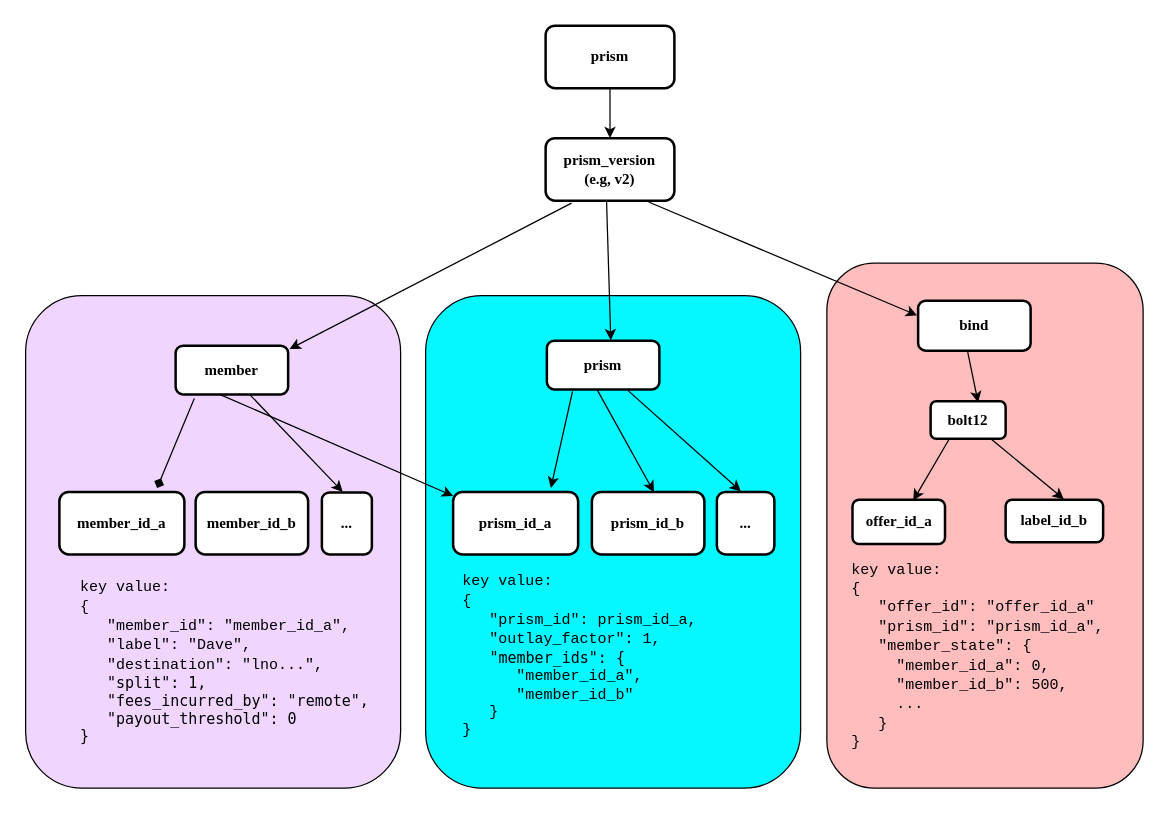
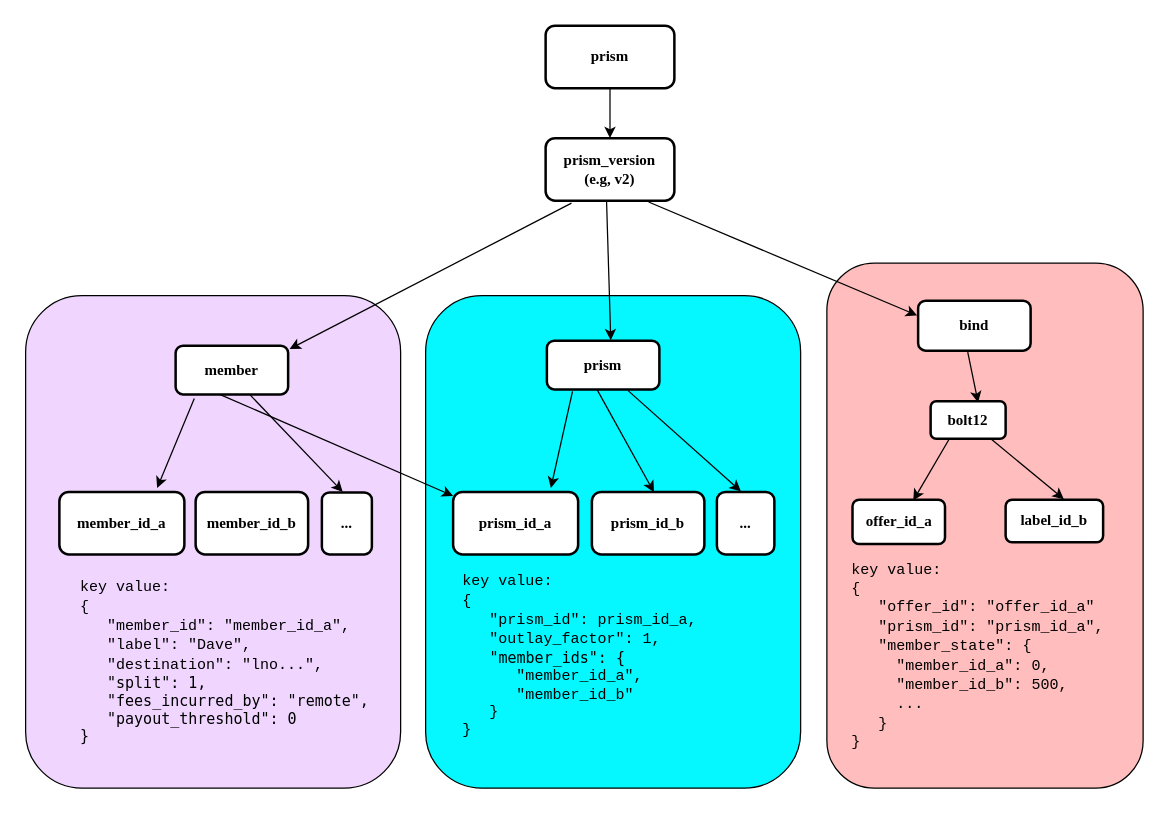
- <mxCell id="23" value="" style="endArrow=diamond;html=1;rounded=0;entryX=0.782;entryY=-0.062;entryDx=0;entryDy=0;entryPerimeter=0;exitX=0.166;exitY=1.083;exitDx=0;exitDy=0;exitPerimeter=0;strokeColor=#000000;" parent="1" source="28" target="18" edge="1"><mxGeometry width="50" height="50" relative="1" as="geometry"><mxPoint x="180" y="356" as="sourcePoint" /><mxPoint x="223" y="445" as="targetPoint" /></mxGeometry></mxCell>
+ <mxCell id="23" value="" style="endArrow=classic;html=1;rounded=0;entryX=0.782;entryY=-0.062;entryDx=0;entryDy=0;entryPerimeter=0;exitX=0.166;exitY=1.083;exitDx=0;exitDy=0;exitPerimeter=0;strokeColor=#000000;" parent="1" source="28" target="18" edge="1"><mxGeometry width="50" height="50" relative="1" as="geometry"><mxPoint x="180" y="356" as="sourcePoint" /><mxPoint x="223" y="445" as="targetPoint" /></mxGeometry></mxCell>
